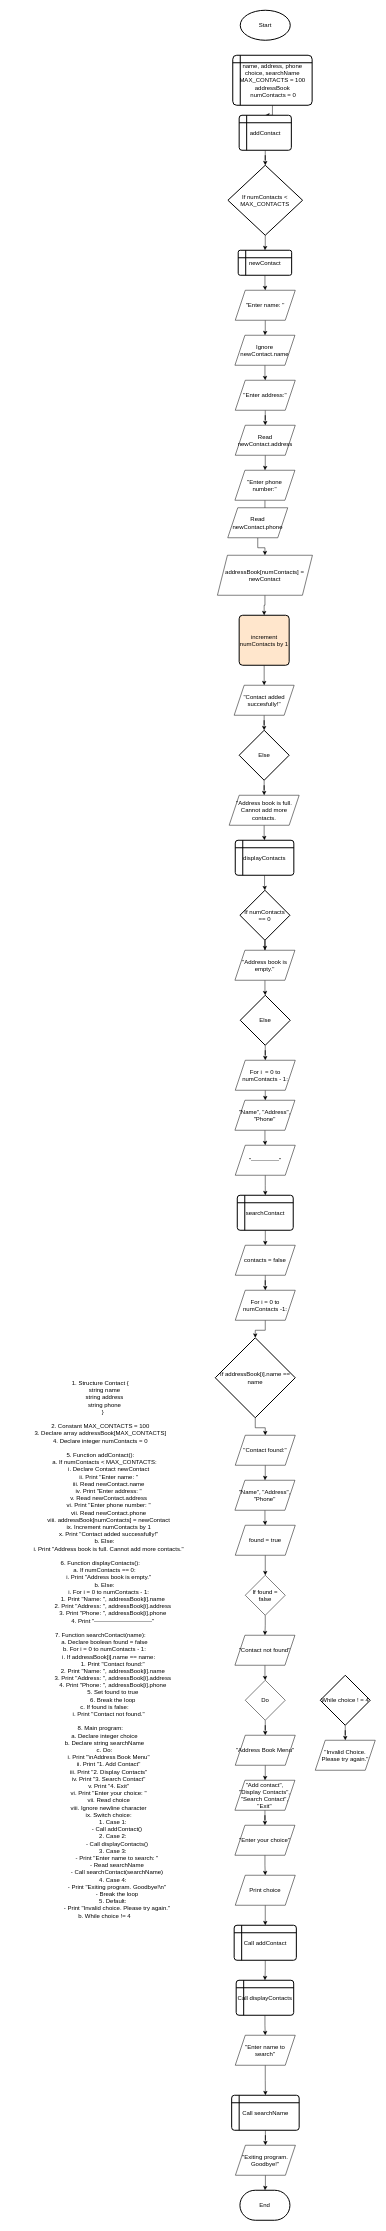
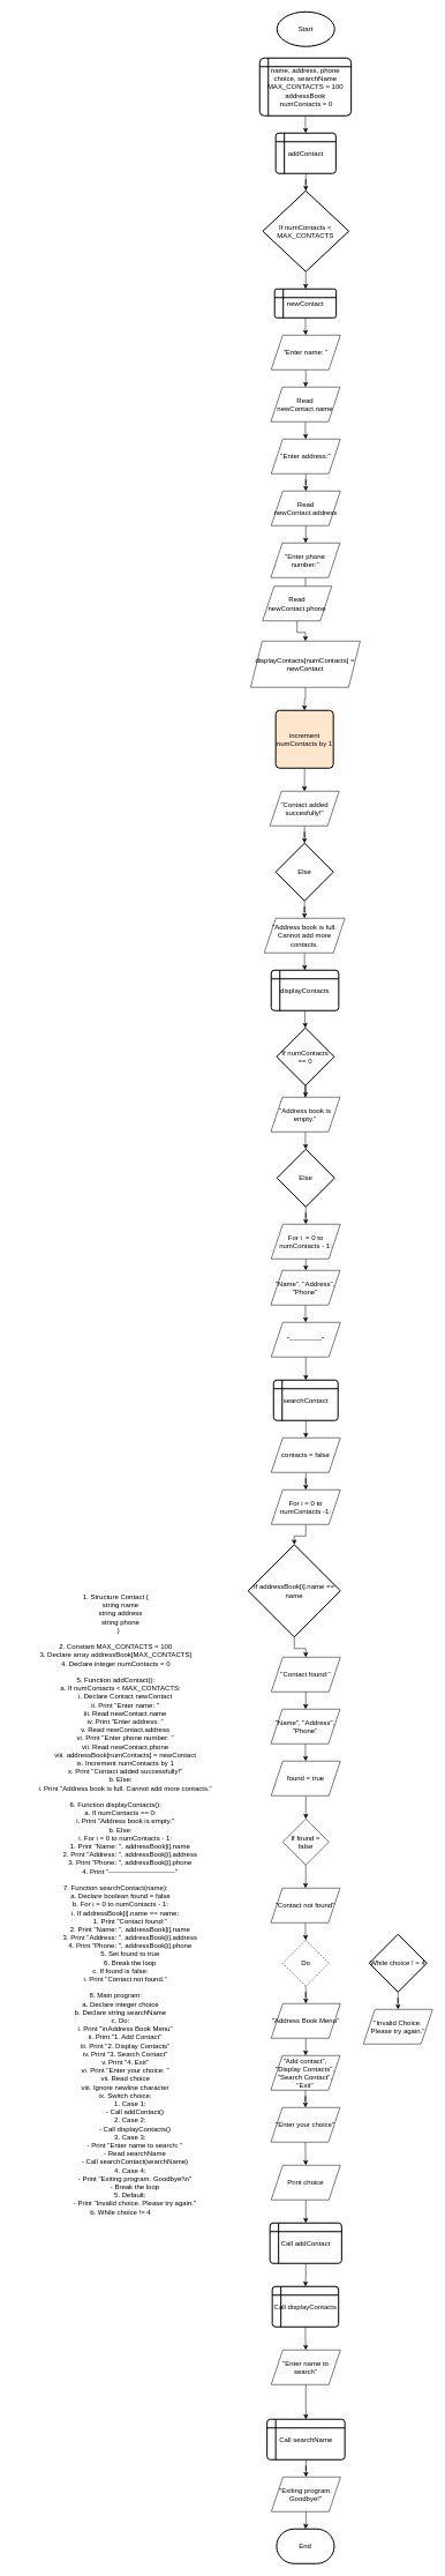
- <mxCell id="5" value="name, address, phone&lt;br&gt;choice, searchName&lt;br&gt;MAX_CONTACTS = 100&lt;br&gt;addressBook&lt;br&gt;&amp;nbsp;numContacts = 0" style="shape=internalStorage;whiteSpace=wrap;html=1;dx=15;dy=15;rounded=1;arcSize=8;strokeWidth=2;" parent="1" vertex="1"><mxGeometry x="465" y="110" width="158.75" height="100" as="geometry" /></mxCell>
+ <mxCell id="5" value="name, address, phone&lt;br&gt;choice, searchName&lt;br&gt;MAX_CONTACTS = 100&lt;br&gt;addressBook&lt;br&gt;&amp;nbsp;numContacts = 0" style="shape=internalStorage;whiteSpace=wrap;html=1;dx=15;dy=15;rounded=1;arcSize=8;strokeWidth=2;" parent="1" vertex="1"><mxGeometry x="450" y="100" width="158.75" height="100" as="geometry" /></mxCell>
- <mxCell id="15" value="Ignore newContact.name" style="shape=parallelogram;perimeter=parallelogramPerimeter;whiteSpace=wrap;html=1;fixedSize=1;" parent="1" vertex="1"><mxGeometry x="469.37" y="670" width="120" height="60" as="geometry" /></mxCell>
+ <mxCell id="15" value="Read newContact.name" style="shape=parallelogram;perimeter=parallelogramPerimeter;whiteSpace=wrap;html=1;fixedSize=1;" parent="1" vertex="1"><mxGeometry x="469.37" y="670" width="120" height="60" as="geometry" /></mxCell>
- <mxCell id="25" value="addressBook[numContacts] = newContact" style="shape=parallelogram;perimeter=parallelogramPerimeter;whiteSpace=wrap;html=1;fixedSize=1;" parent="1" vertex="1"><mxGeometry x="434.36" y="1110" width="190.01" height="80" as="geometry" /></mxCell>
+ <mxCell id="25" value="displayContacts[numContacts] = newContact" style="shape=parallelogram;perimeter=parallelogramPerimeter;whiteSpace=wrap;html=1;fixedSize=1;" parent="1" vertex="1"><mxGeometry x="434.36" y="1110" width="190.01" height="80" as="geometry" /></mxCell>
- <mxCell id="67" value="Do" style="rhombus;whiteSpace=wrap;html=1;" vertex="1" parent="1"><mxGeometry x="490.01" y="3360" width="80" height="80" as="geometry" /></mxCell>
+ <mxCell id="67" value="Do" style="rhombus;whiteSpace=wrap;html=1;dashed=1;" vertex="1" parent="1"><mxGeometry x="490.01" y="3360" width="80" height="80" as="geometry" /></mxCell>
